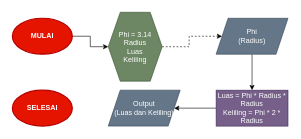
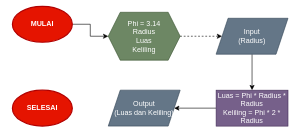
- <mxCell id="3" value="&lt;b&gt;MULAI&lt;/b&gt;" style="strokeWidth=2;html=1;shape=mxgraph.flowchart.start_1;whiteSpace=wrap;fillColor=#e51400;fontColor=#ffffff;strokeColor=#B20000;" vertex="1" parent="1"><mxGeometry x="20" y="30" width="100" height="60" as="geometry" /></mxCell>
+ <mxCell id="3" value="&lt;b&gt;MULAI&lt;/b&gt;" style="strokeWidth=2;html=1;shape=mxgraph.flowchart.start_1;whiteSpace=wrap;fillColor=#e51400;fontColor=#ffffff;strokeColor=#B20000;" vertex="1" parent="1"><mxGeometry x="20" y="10" width="100" height="60" as="geometry" /></mxCell>
- <mxCell id="7" value="Phi&lt;br&gt;(Radius)" style="shape=parallelogram;perimeter=parallelogramPerimeter;whiteSpace=wrap;html=1;fixedSize=1;fontFamily=Helvetica;fillColor=#647687;fontColor=#ffffff;strokeColor=#314354;" vertex="1" parent="1"><mxGeometry x="360" y="30" width="120" height="60" as="geometry" /></mxCell>
+ <mxCell id="7" value="Input&lt;br&gt;(Radius)" style="shape=parallelogram;perimeter=parallelogramPerimeter;whiteSpace=wrap;html=1;fixedSize=1;fontFamily=Helvetica;fillColor=#647687;fontColor=#ffffff;strokeColor=#314354;" vertex="1" parent="1"><mxGeometry x="360" y="30" width="120" height="60" as="geometry" /></mxCell>
- <mxCell id="5" value="Phi = 3.14&lt;br&gt;Radius&lt;br&gt;Luas&lt;br&gt;Keliling" style="shape=hexagon;perimeter=hexagonPerimeter2;whiteSpace=wrap;html=1;fixedSize=1;fontFamily=Helvetica;fillColor=#6d8764;fontColor=#ffffff;strokeColor=#3A5431;" vertex="1" parent="1"><mxGeometry x="180" y="20" width="90" height="115" as="geometry" /></mxCell>
+ <mxCell id="5" value="Phi = 3.14&lt;br&gt;Radius&lt;br&gt;Luas&lt;br&gt;Keliling" style="shape=hexagon;perimeter=hexagonPerimeter2;whiteSpace=wrap;html=1;fixedSize=1;fontFamily=Helvetica;fillColor=#6d8764;fontColor=#ffffff;strokeColor=#3A5431;" vertex="1" parent="1"><mxGeometry x="180" y="20" width="120" height="80" as="geometry" /></mxCell>
